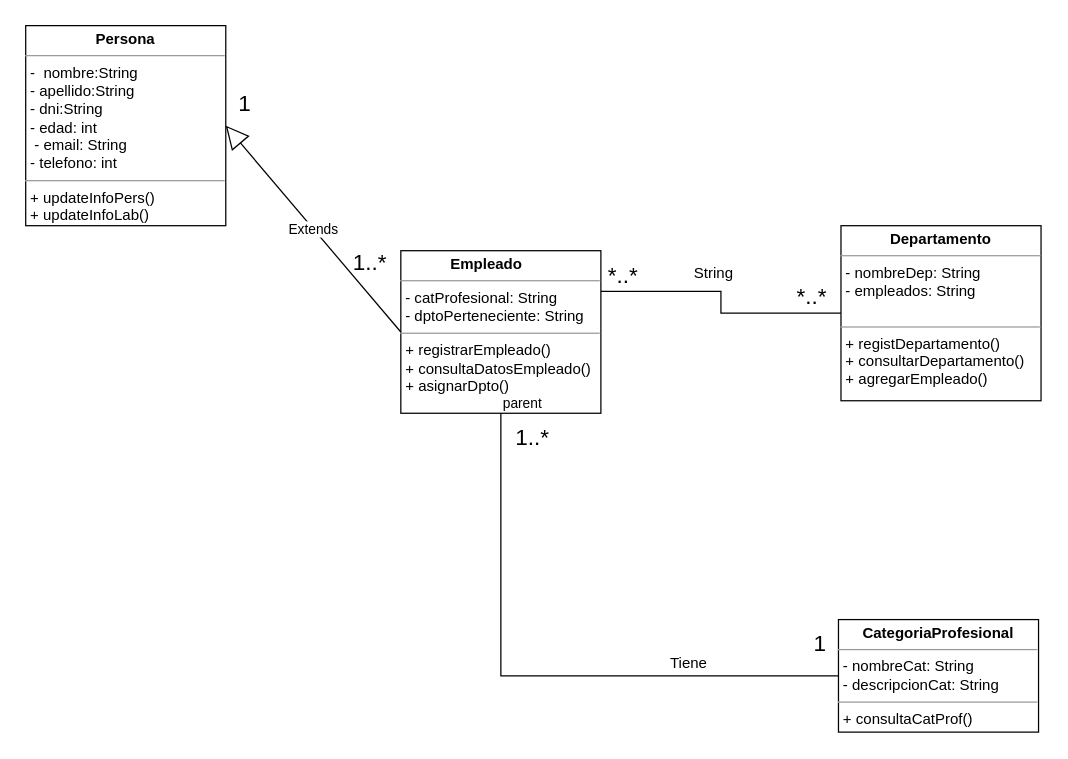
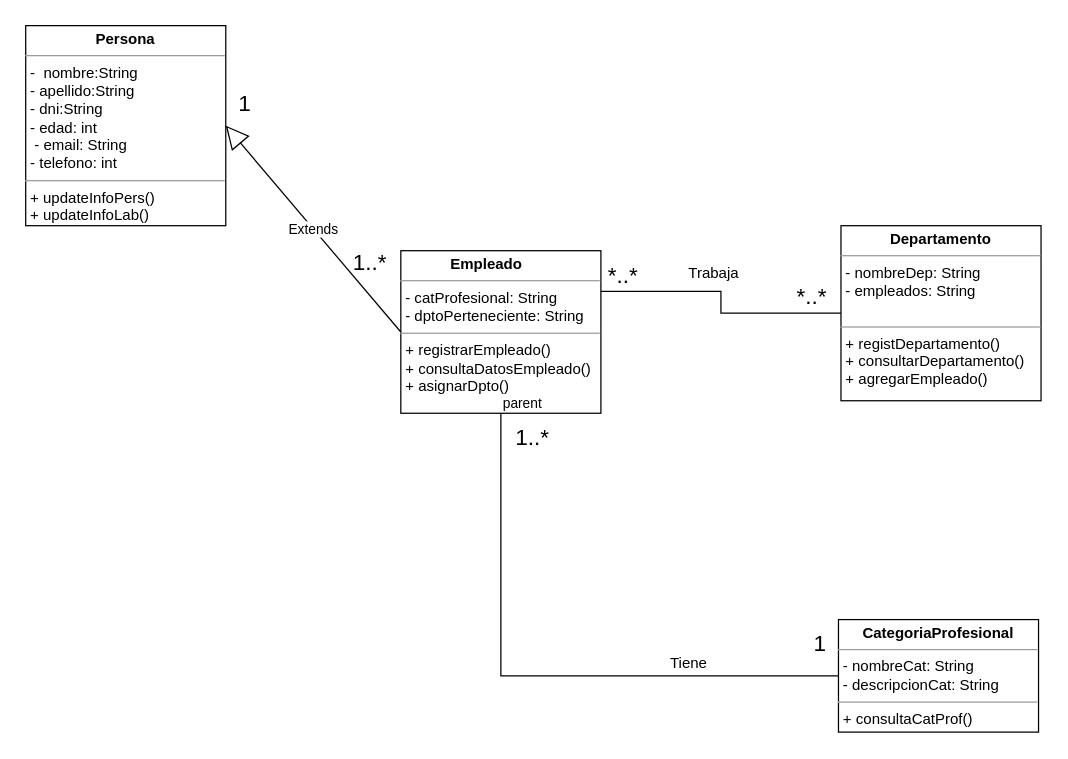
- <mxCell id="7" value="String" style="text;html=1;align=center;verticalAlign=middle;resizable=0;points=[];autosize=1;strokeColor=none;fillColor=none;" vertex="1" parent="1"><mxGeometry x="540" y="203" width="60" height="30" as="geometry" /></mxCell>
+ <mxCell id="7" value="Trabaja" style="text;html=1;align=center;verticalAlign=middle;resizable=0;points=[];autosize=1;strokeColor=none;fillColor=none;" vertex="1" parent="1"><mxGeometry x="540" y="203" width="60" height="30" as="geometry" /></mxCell>
